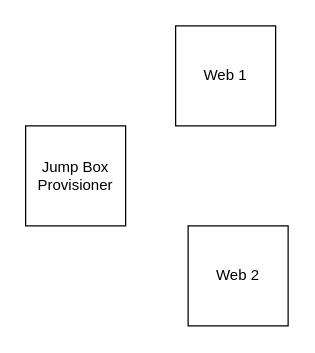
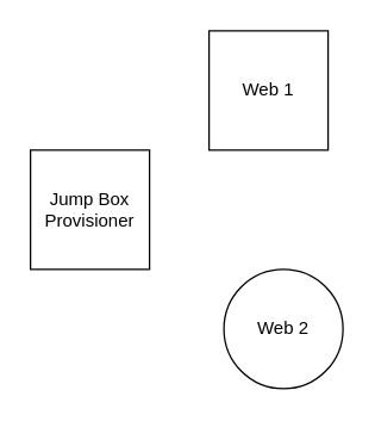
- <mxCell id="4" value="Web 2" style="whiteSpace=wrap;html=1;aspect=fixed;" vertex="1" parent="1"><mxGeometry x="150" y="180" width="80" height="80" as="geometry" /></mxCell>
+ <mxCell id="4" value="Web 2" style="ellipse;whiteSpace=wrap;html=1;aspect=fixed;" vertex="1" parent="1"><mxGeometry x="150" y="180" width="80" height="80" as="geometry" /></mxCell>
